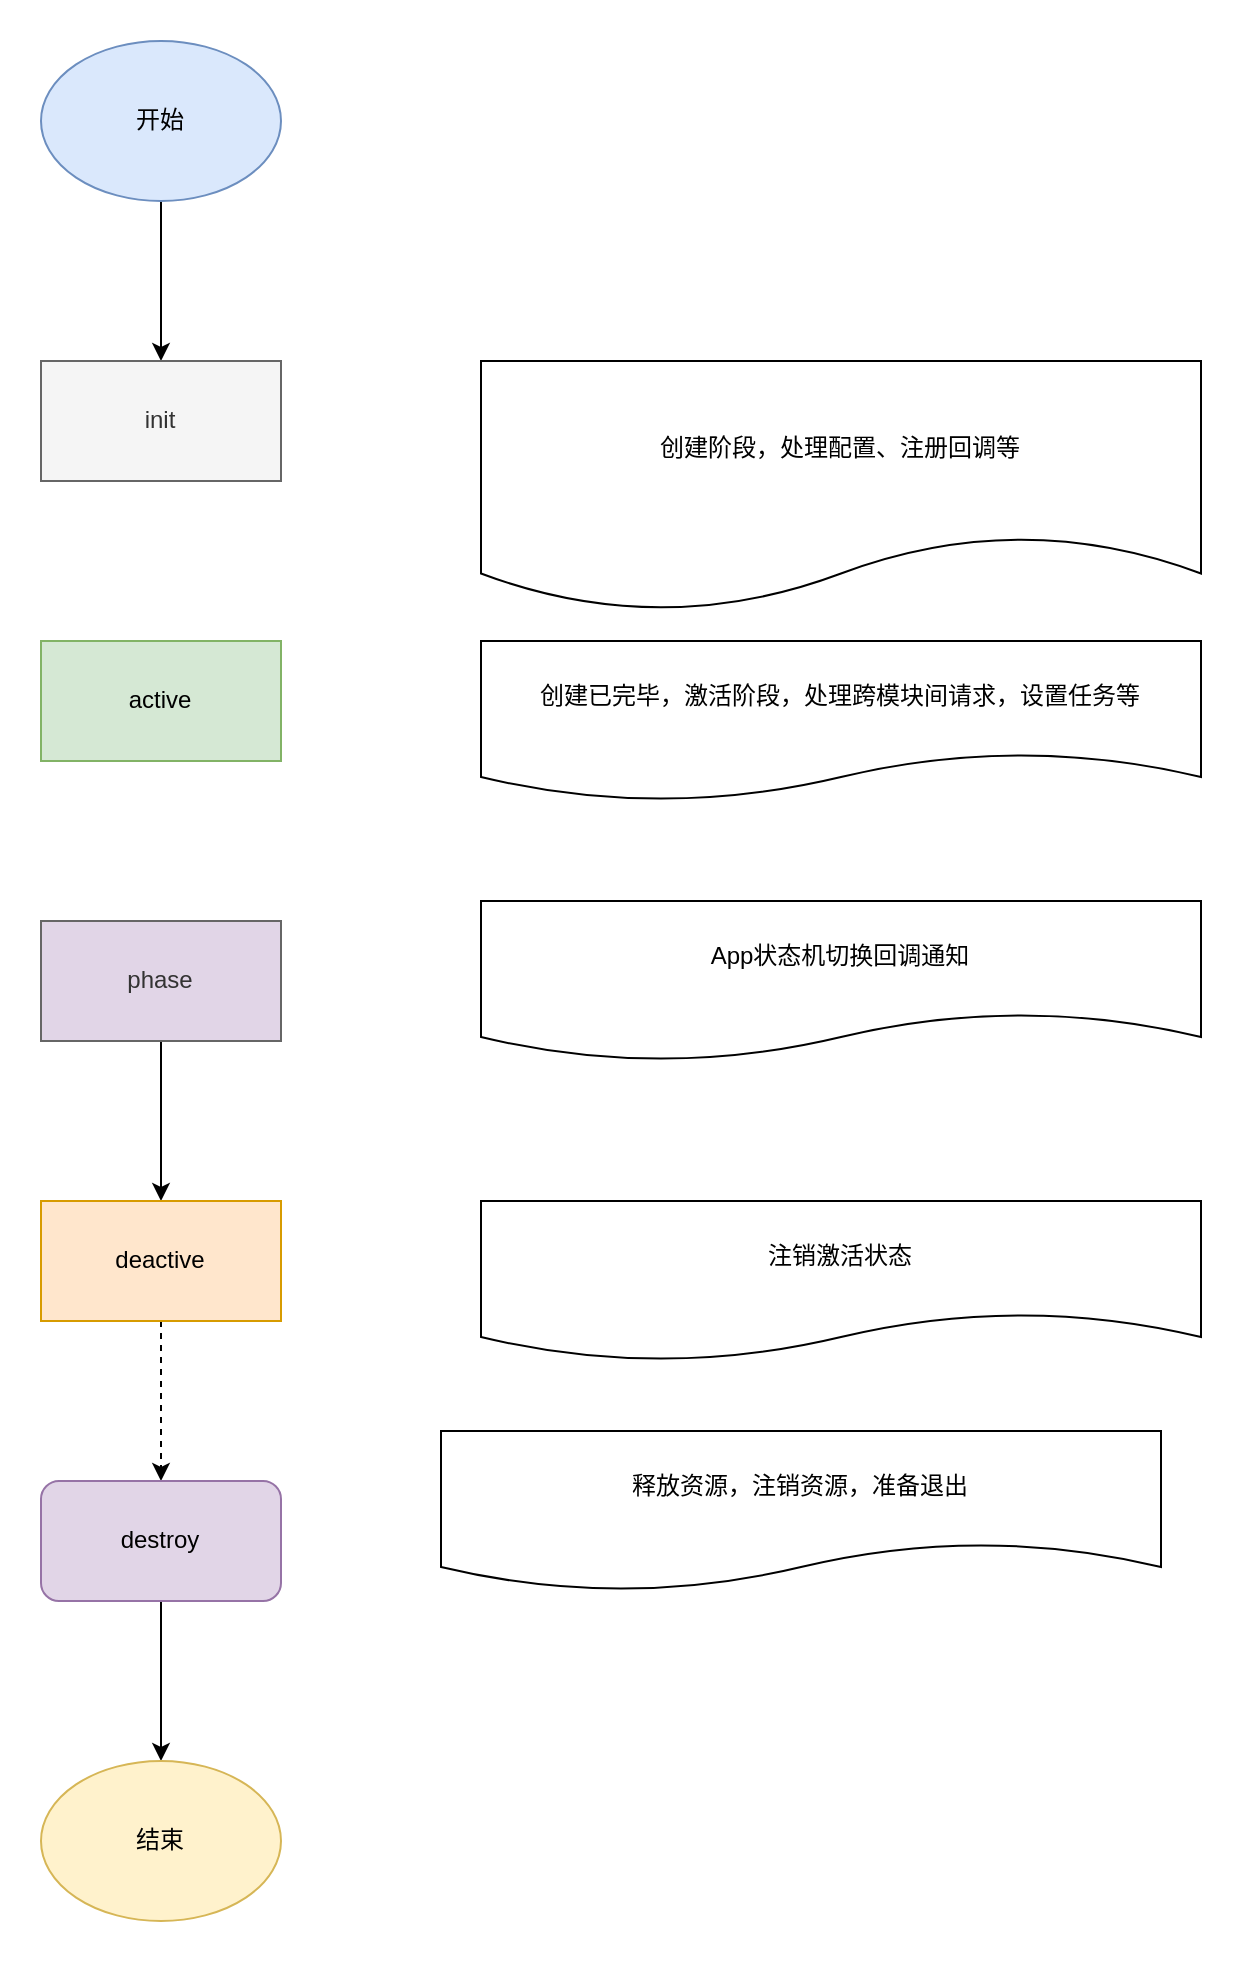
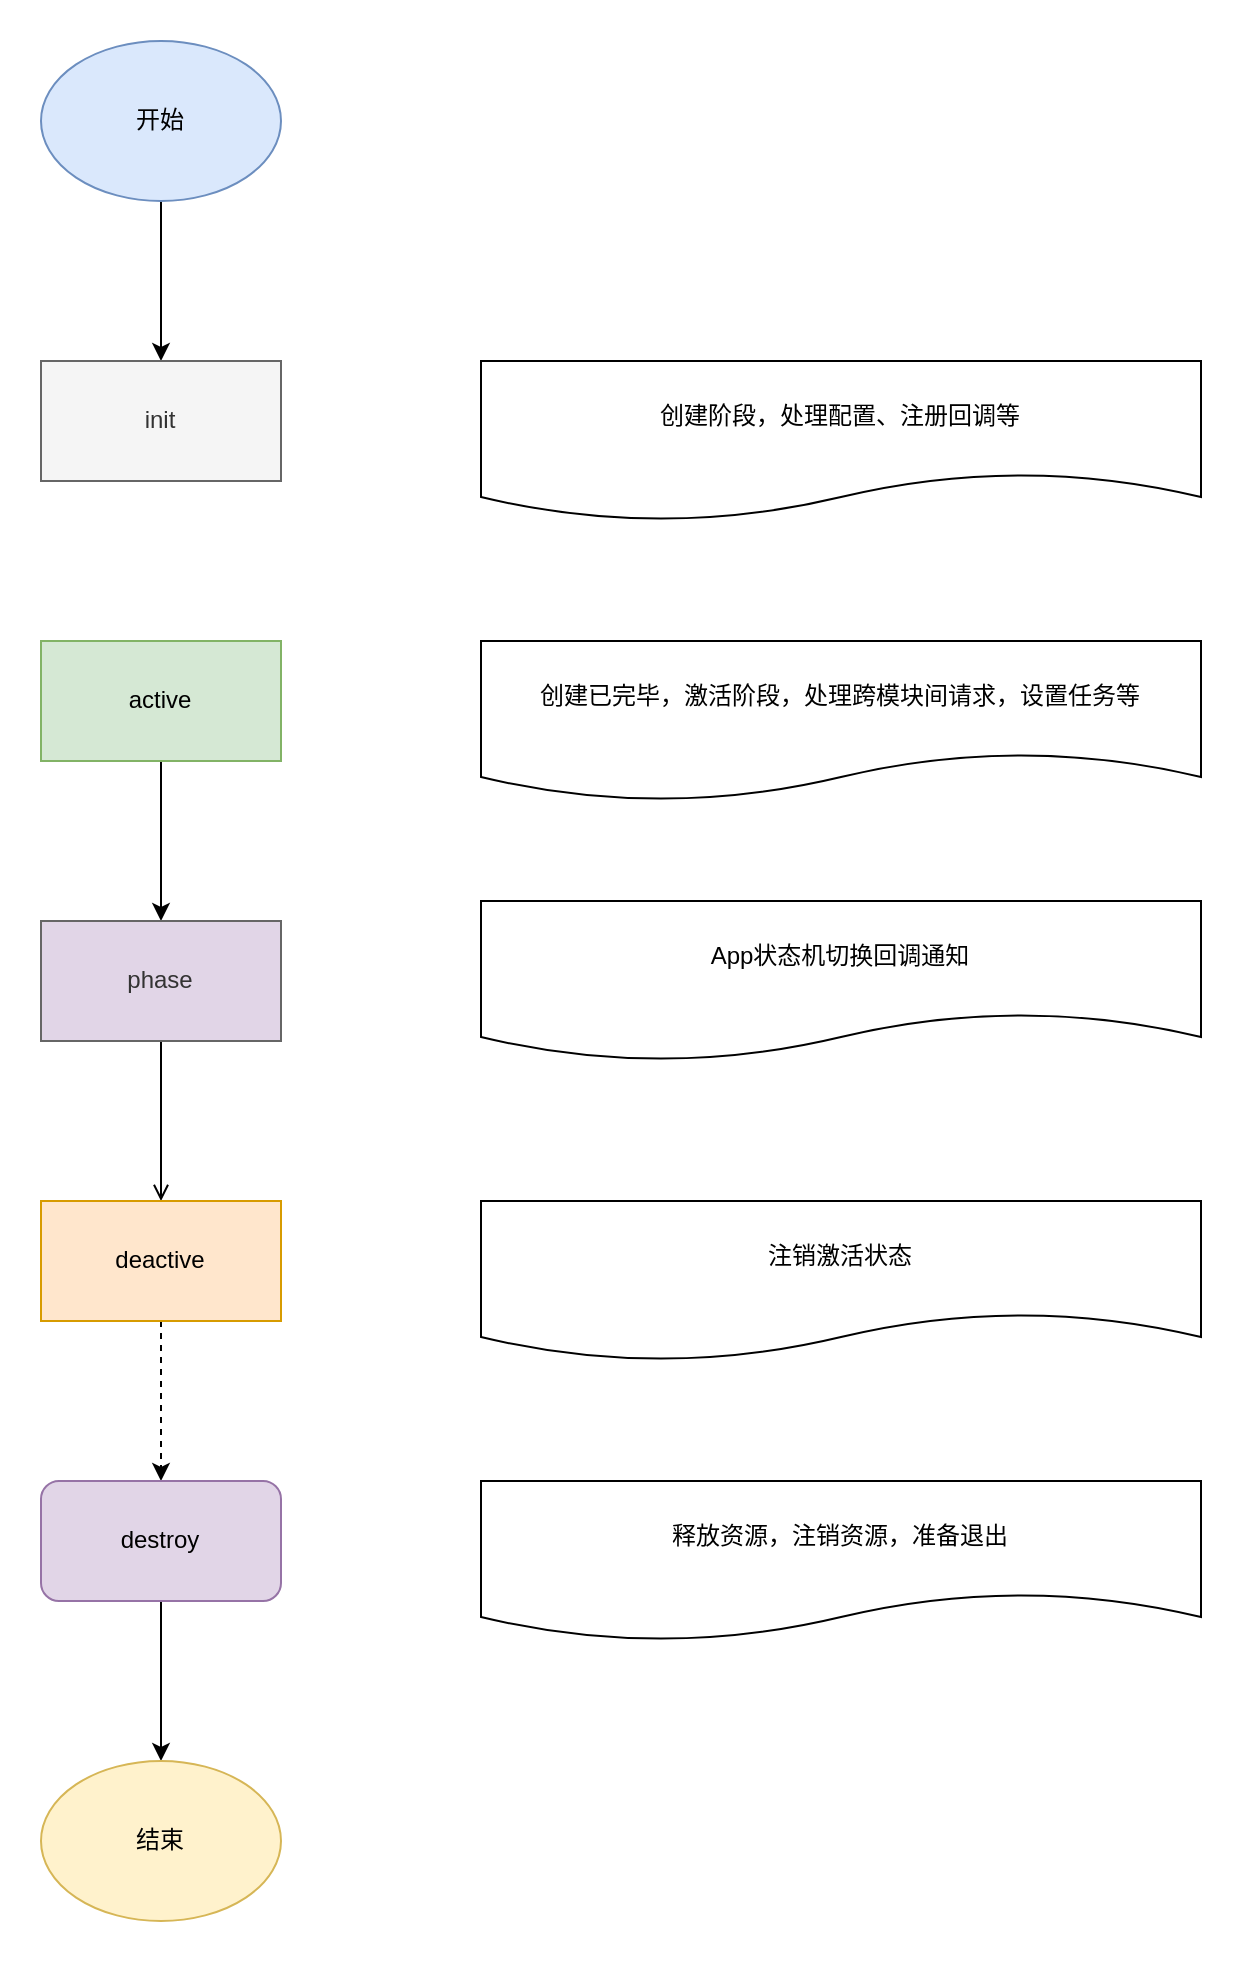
- <mxCell id="14" value="创建阶段，处理配置、注册回调等" style="shape=document;whiteSpace=wrap;html=1;boundedLbl=1;" vertex="1" parent="1"><mxGeometry x="240" y="180" width="360" height="125" as="geometry" /></mxCell>
+ <mxCell id="14" value="创建阶段，处理配置、注册回调等" style="shape=document;whiteSpace=wrap;html=1;boundedLbl=1;" vertex="1" parent="1"><mxGeometry x="240" y="180" width="360" height="80" as="geometry" /></mxCell>
+ <mxCell id="5" value="" style="edgeStyle=orthogonalEdgeStyle;rounded=0;orthogonalLoop=1;jettySize=auto;html=1;" edge="1" parent="1" source="6" target="8"><mxGeometry relative="1" as="geometry" /></mxCell>
- <mxCell id="7" value="" style="edgeStyle=orthogonalEdgeStyle;rounded=0;orthogonalLoop=1;jettySize=auto;html=1;" edge="1" parent="1" source="8" target="10"><mxGeometry relative="1" as="geometry" /></mxCell>
+ <mxCell id="7" value="" style="edgeStyle=orthogonalEdgeStyle;rounded=0;orthogonalLoop=1;jettySize=auto;html=1;endArrow=open;" edge="1" parent="1" source="8" target="10"><mxGeometry relative="1" as="geometry" /></mxCell>
- <mxCell id="18" value="释放资源，注销资源，准备退出" style="shape=document;whiteSpace=wrap;html=1;boundedLbl=1;" vertex="1" parent="1"><mxGeometry x="220" y="715" width="360" height="80" as="geometry" /></mxCell>
+ <mxCell id="18" value="释放资源，注销资源，准备退出" style="shape=document;whiteSpace=wrap;html=1;boundedLbl=1;" vertex="1" parent="1"><mxGeometry x="240" y="740" width="360" height="80" as="geometry" /></mxCell>
